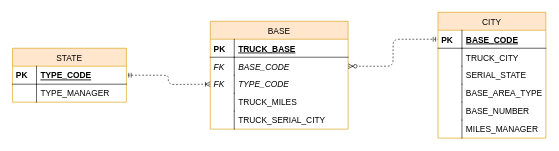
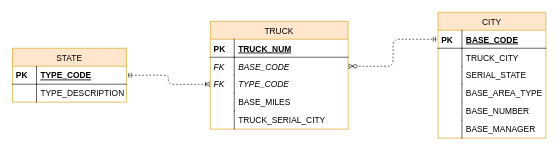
- <mxCell id="2" value="BASE" style="swimlane;fontStyle=0;childLayout=stackLayout;horizontal=1;startSize=30;horizontalStack=0;resizeParent=1;resizeParentMax=0;resizeLast=0;collapsible=1;marginBottom=0;align=center;fontSize=14;sketch=0;strokeColor=#d79b00;fillColor=#ffe6cc;swimlaneFillColor=#ffffff;spacingBottom=0;spacingTop=0;" vertex="1" parent="1"><mxGeometry x="350" y="35" width="230" height="180" as="geometry" /></mxCell>
+ <mxCell id="2" value="TRUCK" style="swimlane;fontStyle=0;childLayout=stackLayout;horizontal=1;startSize=30;horizontalStack=0;resizeParent=1;resizeParentMax=0;resizeLast=0;collapsible=1;marginBottom=0;align=center;fontSize=14;sketch=0;strokeColor=#d79b00;fillColor=#ffe6cc;swimlaneFillColor=#ffffff;spacingBottom=0;spacingTop=0;" vertex="1" parent="1"><mxGeometry x="350" y="35" width="230" height="180" as="geometry" /></mxCell>
- <mxCell id="3" value="TRUCK_BASE" style="shape=partialRectangle;fillColor=none;align=left;verticalAlign=middle;spacingLeft=45;rotatable=0;points=[[0,0.5],[1,0.5]];portConstraint=eastwest;dropTarget=0;top=0;left=0;right=0;fontStyle=5;fontSize=14;spacingBottom=0;spacingTop=0;" vertex="1" parent="2"><mxGeometry y="30" width="230" height="30" as="geometry" /></mxCell>
+ <mxCell id="3" value="TRUCK_NUM" style="shape=partialRectangle;fillColor=none;align=left;verticalAlign=middle;spacingLeft=45;rotatable=0;points=[[0,0.5],[1,0.5]];portConstraint=eastwest;dropTarget=0;top=0;left=0;right=0;fontStyle=5;fontSize=14;spacingBottom=0;spacingTop=0;" vertex="1" parent="2"><mxGeometry y="30" width="230" height="30" as="geometry" /></mxCell>
- <mxCell id="30" value="TYPE_MANAGER" style="shape=partialRectangle;fillColor=none;align=left;verticalAlign=middle;spacingLeft=45;rotatable=0;points=[[0,0.5],[1,0.5]];portConstraint=eastwest;dropTarget=0;top=0;left=0;right=0;fontStyle=0;bottom=0;strokeColor=none;fontSize=14;spacingBottom=0;spacingTop=0;" vertex="1" parent="27"><mxGeometry y="60" width="190" height="30" as="geometry" /></mxCell>
+ <mxCell id="30" value="TYPE_DESCRIPTION" style="shape=partialRectangle;fillColor=none;align=left;verticalAlign=middle;spacingLeft=45;rotatable=0;points=[[0,0.5],[1,0.5]];portConstraint=eastwest;dropTarget=0;top=0;left=0;right=0;fontStyle=0;bottom=0;strokeColor=none;fontSize=14;spacingBottom=0;spacingTop=0;" vertex="1" parent="27"><mxGeometry y="60" width="190" height="30" as="geometry" /></mxCell>
- <mxCell id="10" value="TRUCK_MILES" style="shape=partialRectangle;fillColor=none;align=left;verticalAlign=middle;spacingLeft=45;rotatable=0;points=[[0,0.5],[1,0.5]];portConstraint=eastwest;dropTarget=0;top=0;left=0;right=0;fontStyle=0;bottom=0;strokeColor=none;fontSize=14;spacingBottom=0;spacingTop=0;" vertex="1" parent="2"><mxGeometry y="120" width="230" height="30" as="geometry" /></mxCell>
+ <mxCell id="10" value="BASE_MILES" style="shape=partialRectangle;fillColor=none;align=left;verticalAlign=middle;spacingLeft=45;rotatable=0;points=[[0,0.5],[1,0.5]];portConstraint=eastwest;dropTarget=0;top=0;left=0;right=0;fontStyle=0;bottom=0;strokeColor=none;fontSize=14;spacingBottom=0;spacingTop=0;" vertex="1" parent="2"><mxGeometry y="120" width="230" height="30" as="geometry" /></mxCell>
- <mxCell id="25" value="MILES_MANAGER" style="shape=partialRectangle;fillColor=none;align=left;verticalAlign=middle;spacingLeft=45;rotatable=0;points=[[0,0.5],[1,0.5]];portConstraint=eastwest;dropTarget=0;top=0;left=0;right=0;fontStyle=0;bottom=0;strokeColor=none;fontSize=14;spacingBottom=0;spacingTop=0;" vertex="1" parent="14"><mxGeometry y="180" width="180" height="30" as="geometry" /></mxCell>
+ <mxCell id="25" value="BASE_MANAGER" style="shape=partialRectangle;fillColor=none;align=left;verticalAlign=middle;spacingLeft=45;rotatable=0;points=[[0,0.5],[1,0.5]];portConstraint=eastwest;dropTarget=0;top=0;left=0;right=0;fontStyle=0;bottom=0;strokeColor=none;fontSize=14;spacingBottom=0;spacingTop=0;" vertex="1" parent="14"><mxGeometry y="180" width="180" height="30" as="geometry" /></mxCell>
